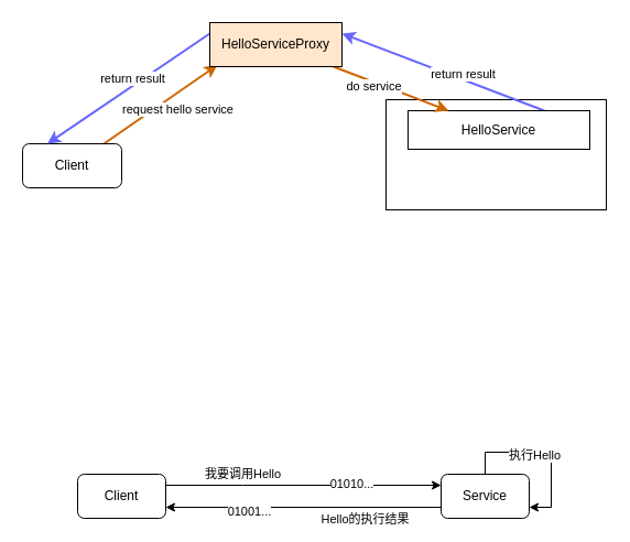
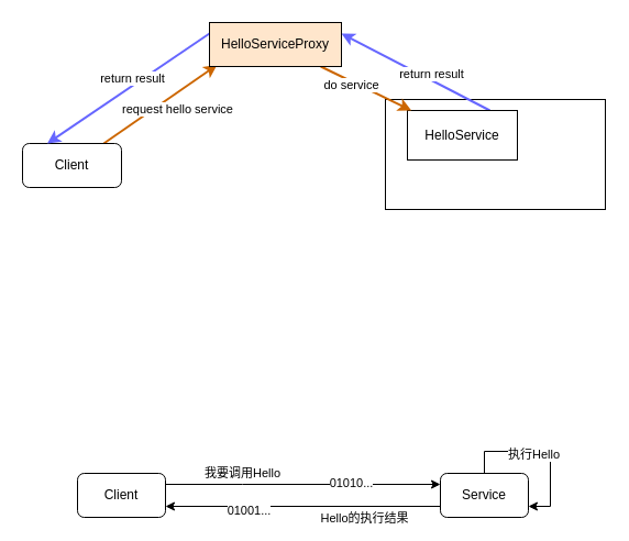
- <mxCell id="7" value="HelloService" style="rounded=0;whiteSpace=wrap;html=1;" parent="1" vertex="1"><mxGeometry x="370" y="100" width="165" height="35" as="geometry" /></mxCell>
+ <mxCell id="7" value="HelloService" style="rounded=0;whiteSpace=wrap;html=1;" parent="1" vertex="1"><mxGeometry x="370" y="100" width="100" height="45" as="geometry" /></mxCell>
